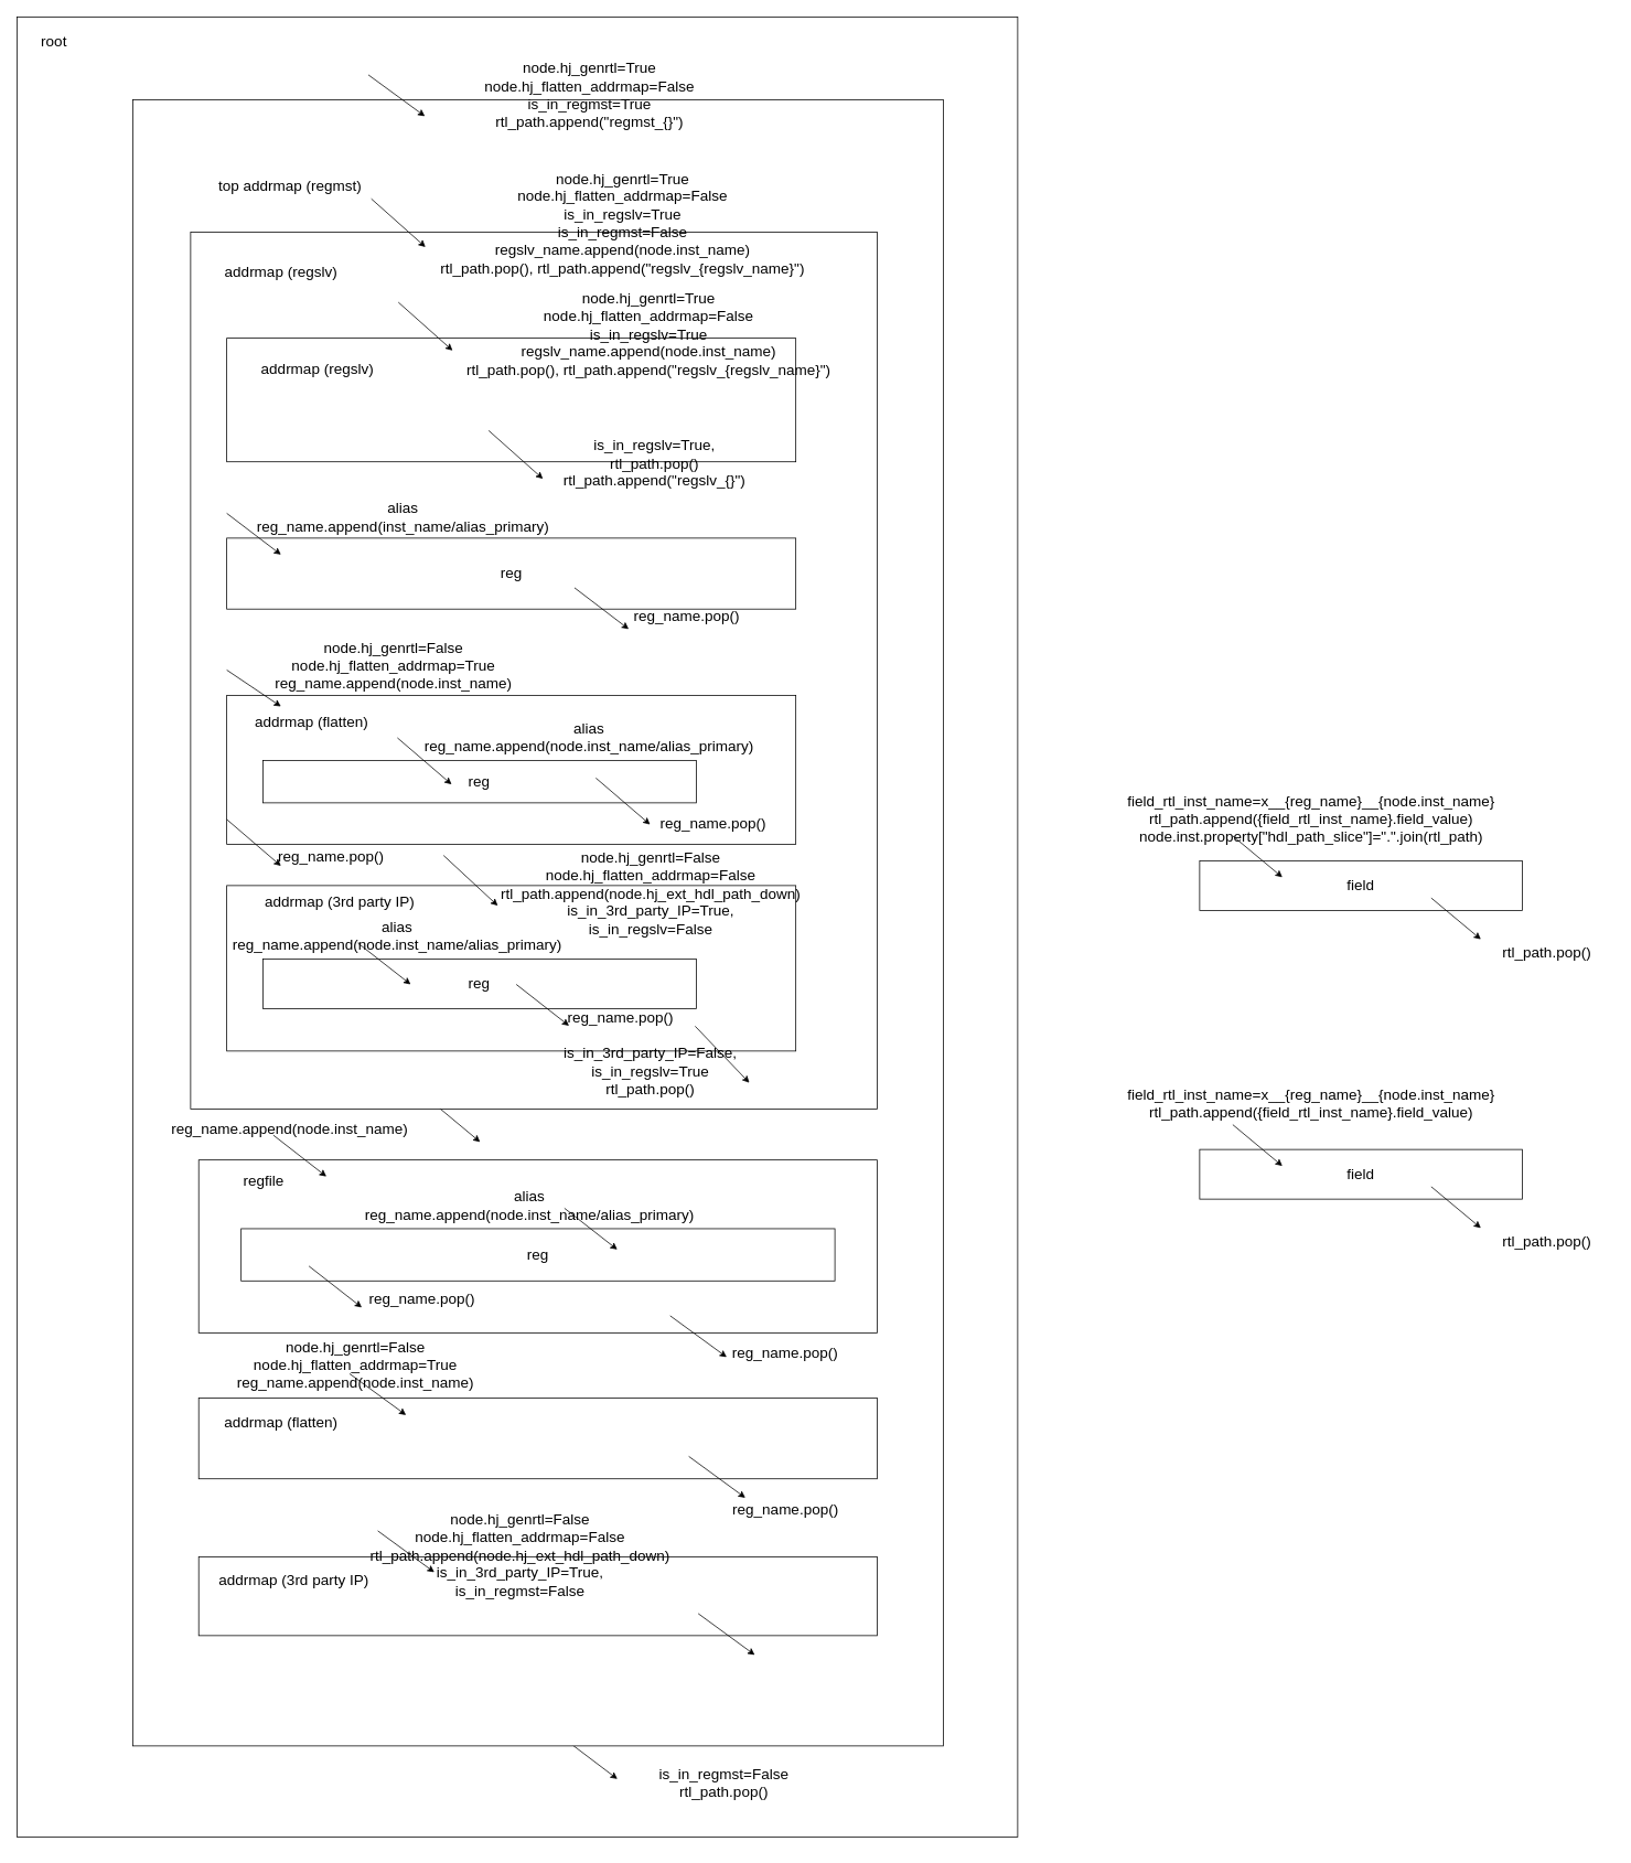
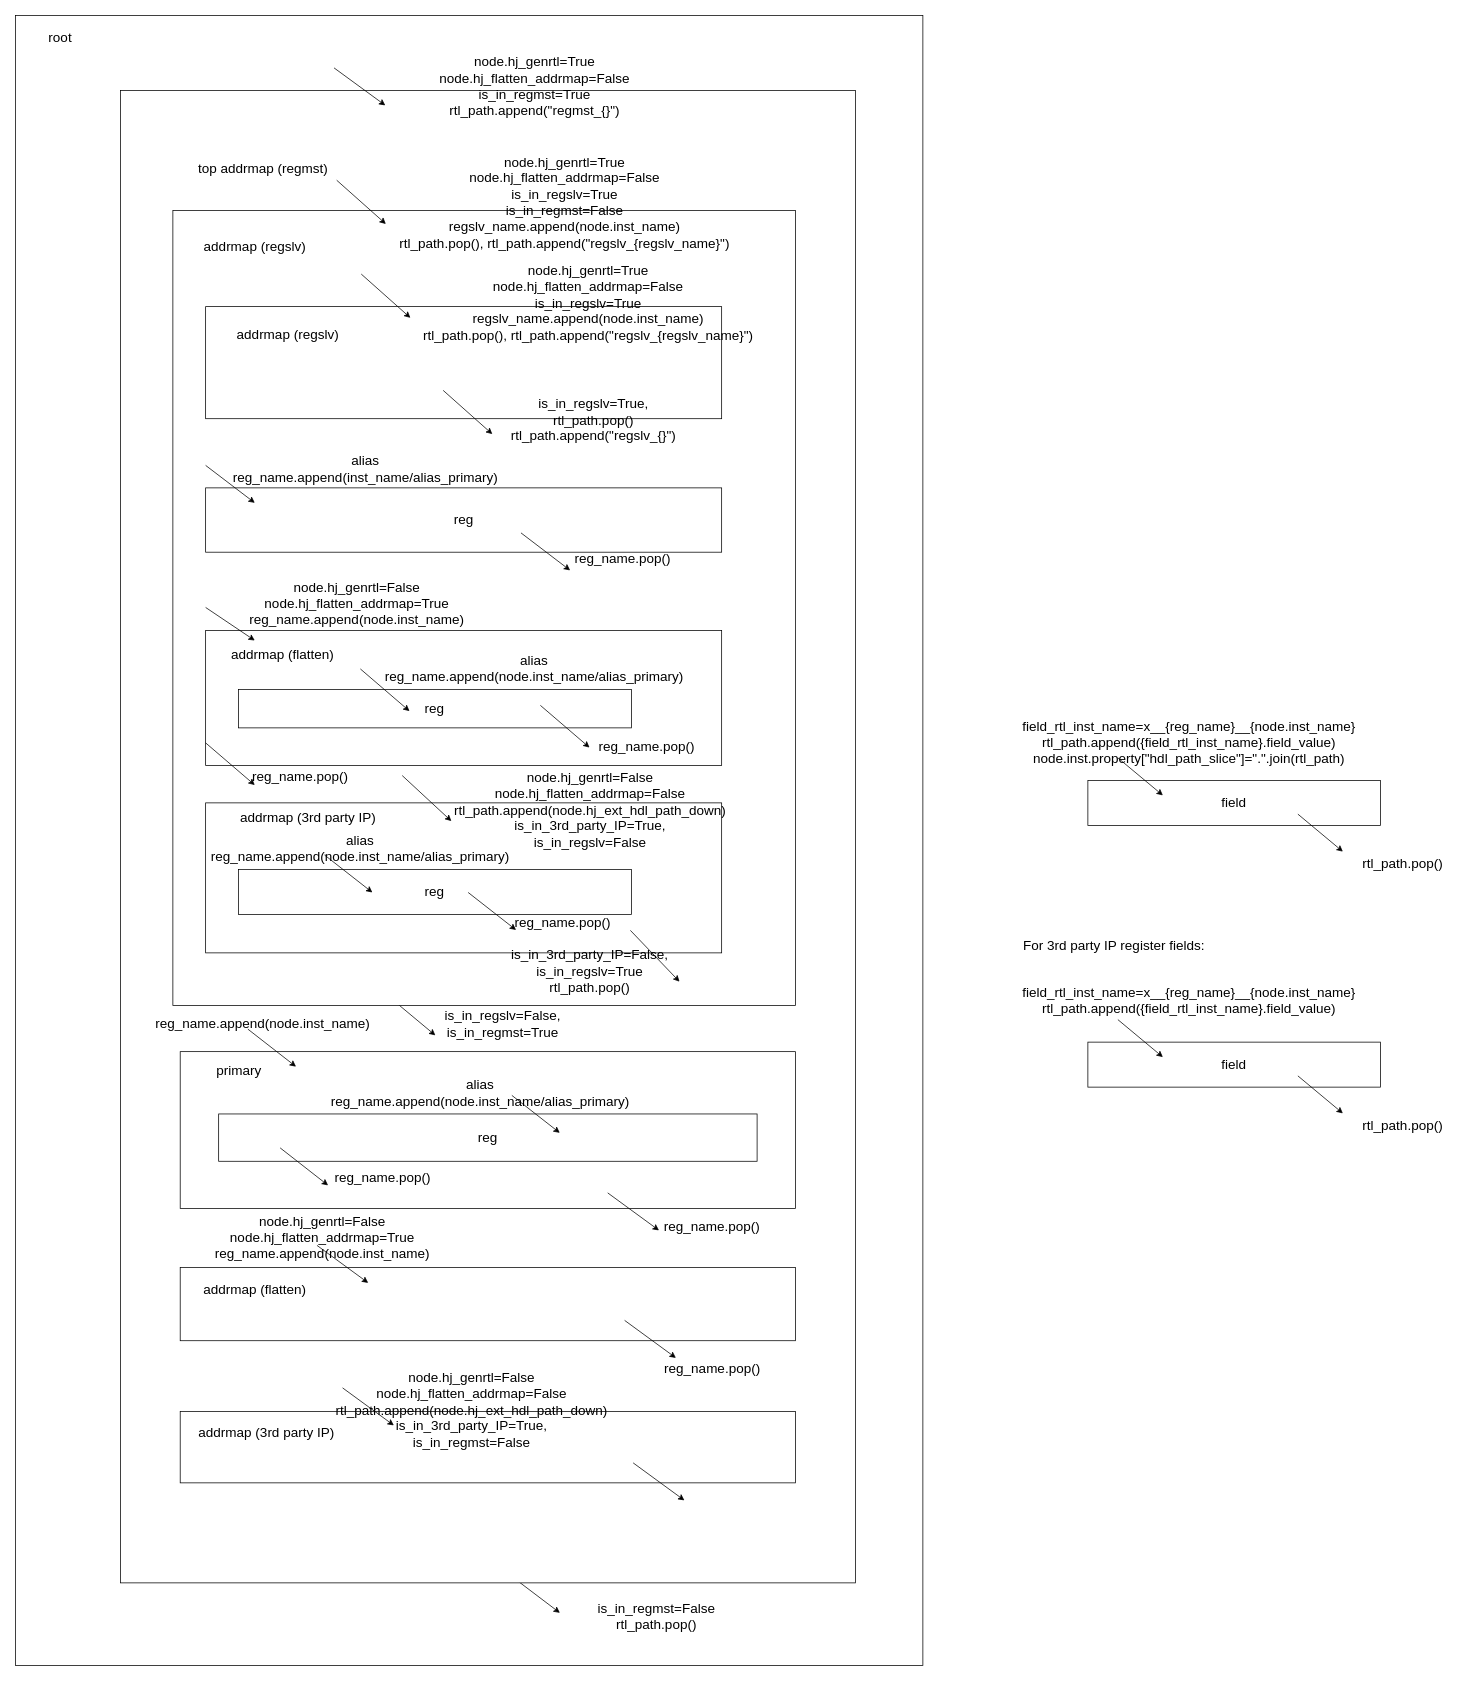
- <mxCell id="4" value="root" style="text;html=1;strokeColor=none;fillColor=none;align=center;verticalAlign=middle;whiteSpace=wrap;rounded=0;fontSize=18;" parent="2" vertex="1"><mxGeometry x="11.308" y="12.155" width="67.85" height="36.464" as="geometry" /></mxCell>
+ <mxCell id="4" value="root" style="text;html=1;strokeColor=none;fillColor=none;align=center;verticalAlign=middle;whiteSpace=wrap;rounded=0;fontSize=18;" parent="2" vertex="1"><mxGeometry x="26.308" y="12.155" width="67.85" height="36.464" as="geometry" /></mxCell>
+ <mxCell id="90" value="For 3rd party IP register fields:" style="text;html=1;strokeColor=none;fillColor=none;align=center;verticalAlign=middle;whiteSpace=wrap;rounded=0;fontSize=18;" parent="1" vertex="1"><mxGeometry x="1350" y="1240" width="270" height="39" as="geometry" /></mxCell>
+ <mxCell id="32" value="&lt;font style=&quot;font-size: 18px&quot;&gt;is_in_regslv=False,&lt;br&gt;is_in_regmst=True&lt;br&gt;&lt;/font&gt;" style="text;html=1;strokeColor=none;fillColor=none;align=center;verticalAlign=middle;whiteSpace=wrap;rounded=0;fontSize=18;" parent="7" vertex="1"><mxGeometry x="410" y="1220" width="200" height="50" as="geometry" /></mxCell>
- <mxCell id="24" value="regfile" style="text;html=1;strokeColor=none;fillColor=none;align=center;verticalAlign=middle;whiteSpace=wrap;rounded=0;fontSize=18;" parent="22" vertex="1"><mxGeometry x="10.23" y="-11.7" width="136.74" height="34.67" as="geometry" /></mxCell>
+ <mxCell id="24" value="primary" style="text;html=1;strokeColor=none;fillColor=none;align=center;verticalAlign=middle;whiteSpace=wrap;rounded=0;fontSize=18;" parent="22" vertex="1"><mxGeometry x="10.23" y="-11.7" width="136.74" height="34.67" as="geometry" /></mxCell>
